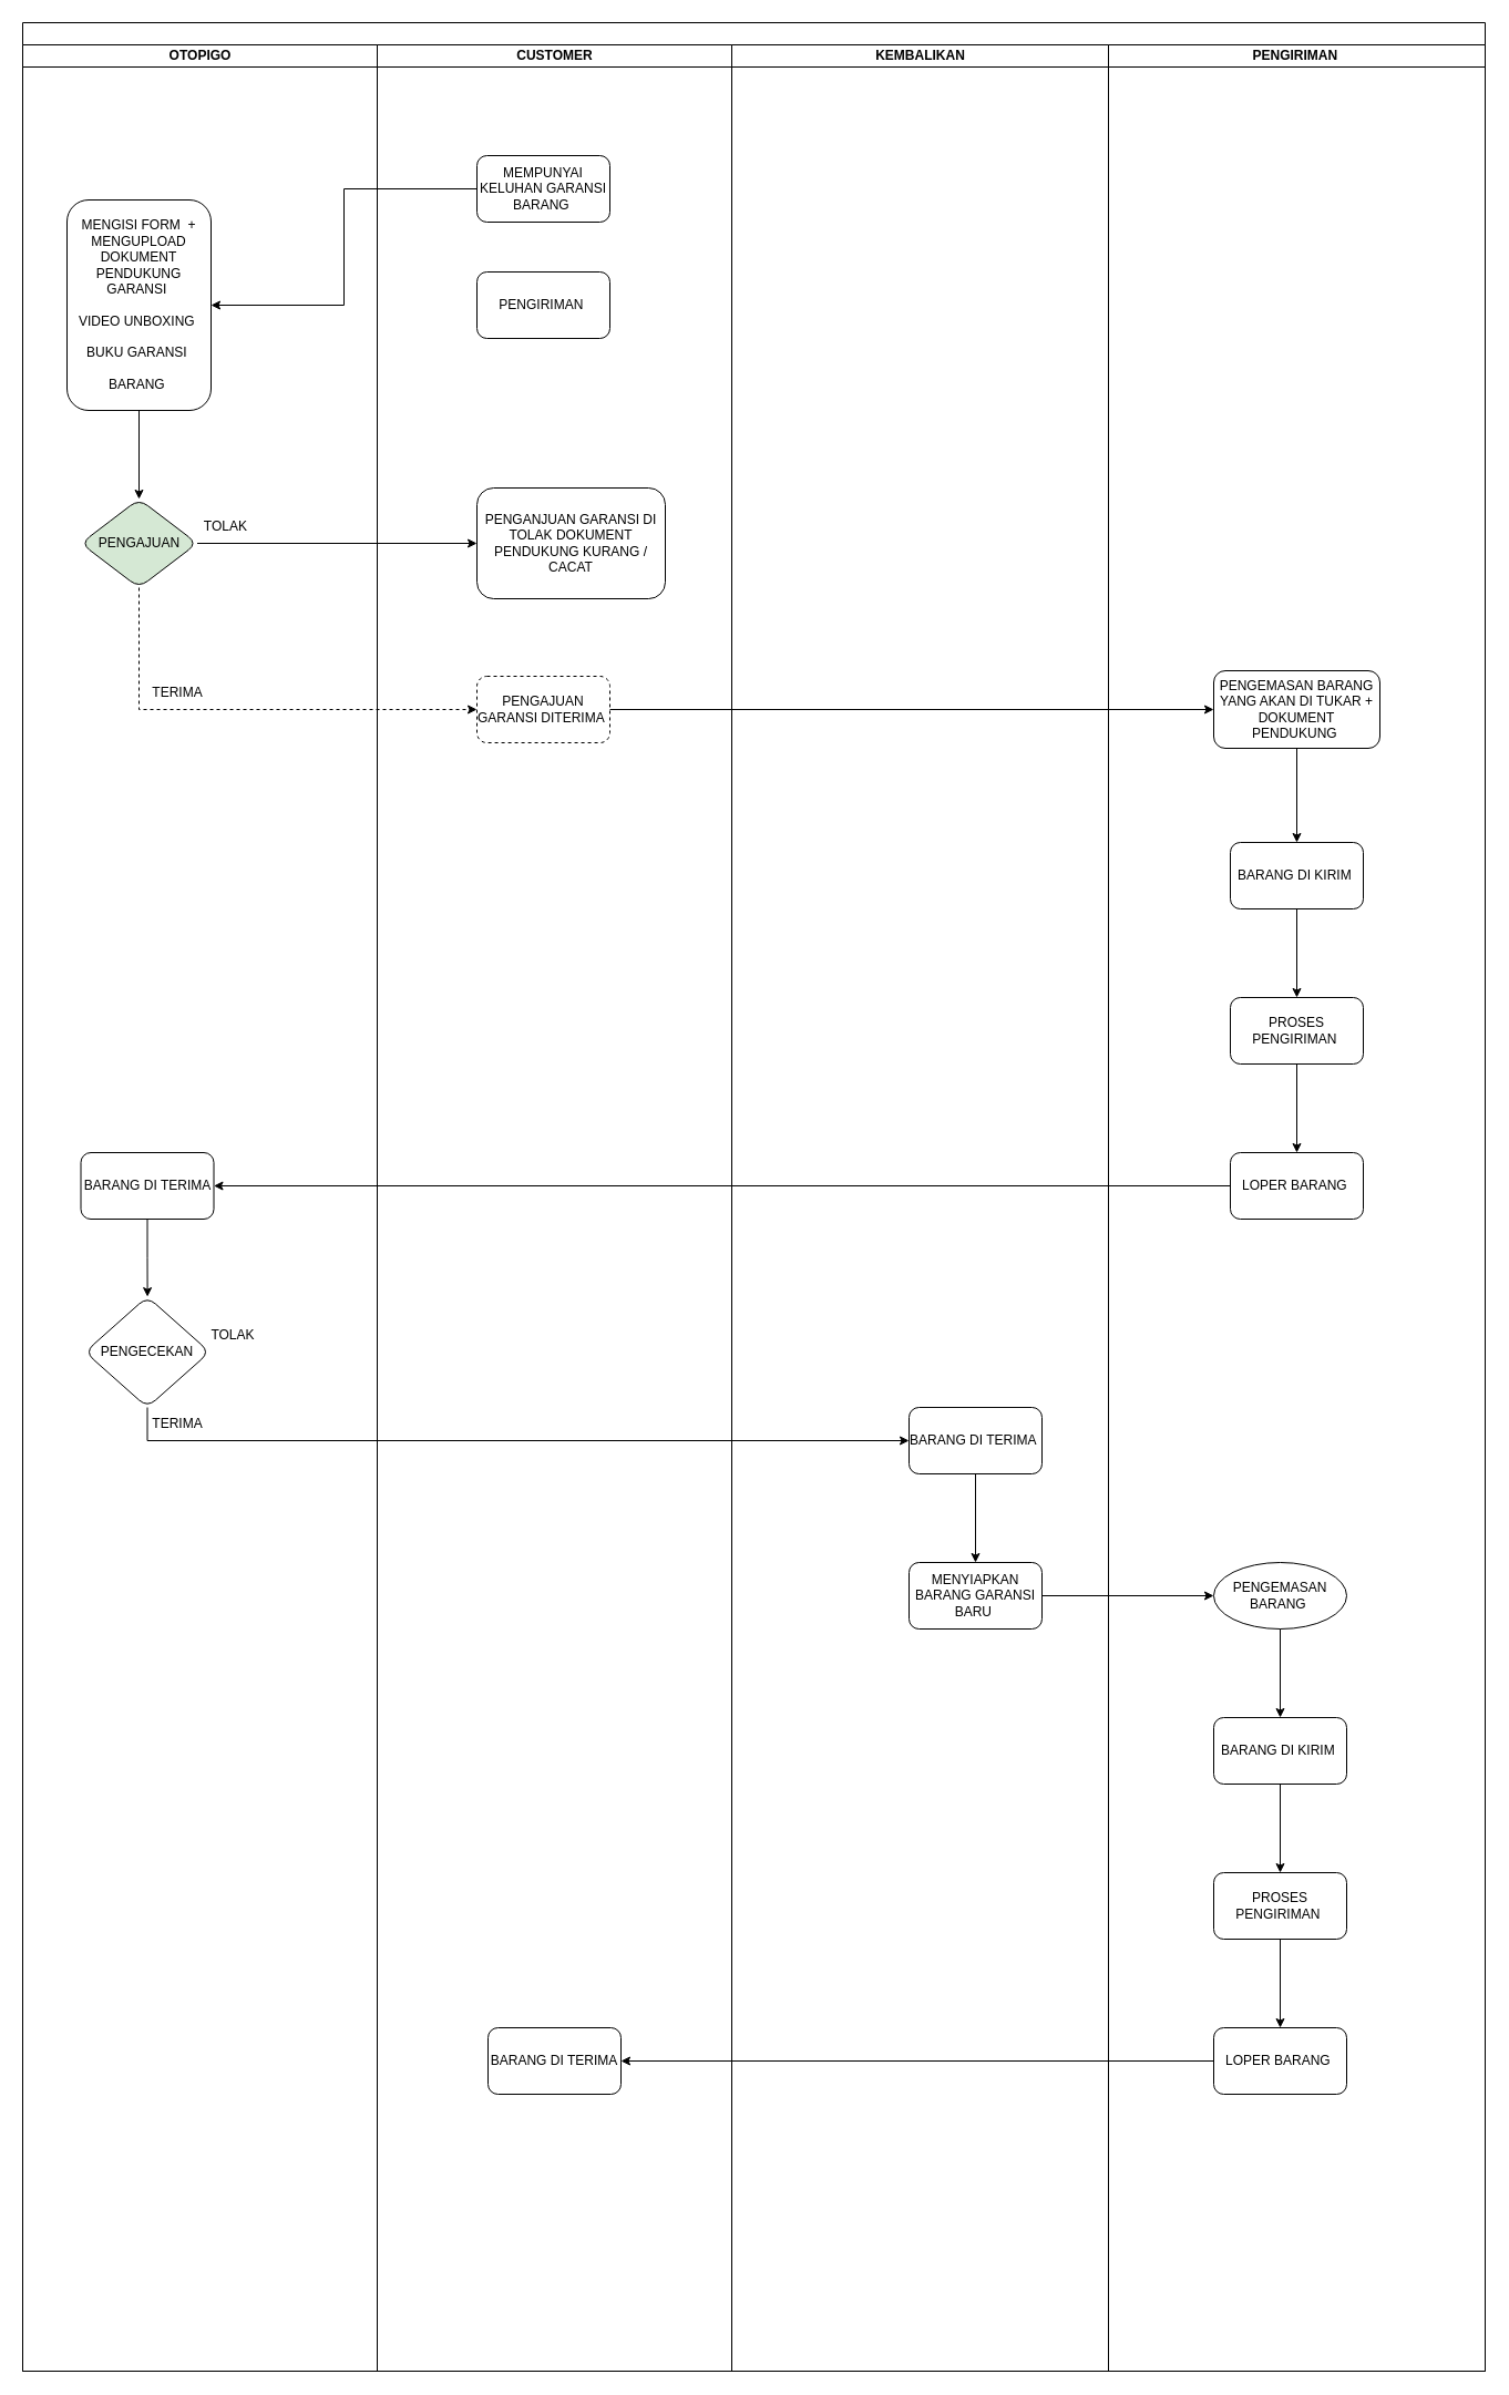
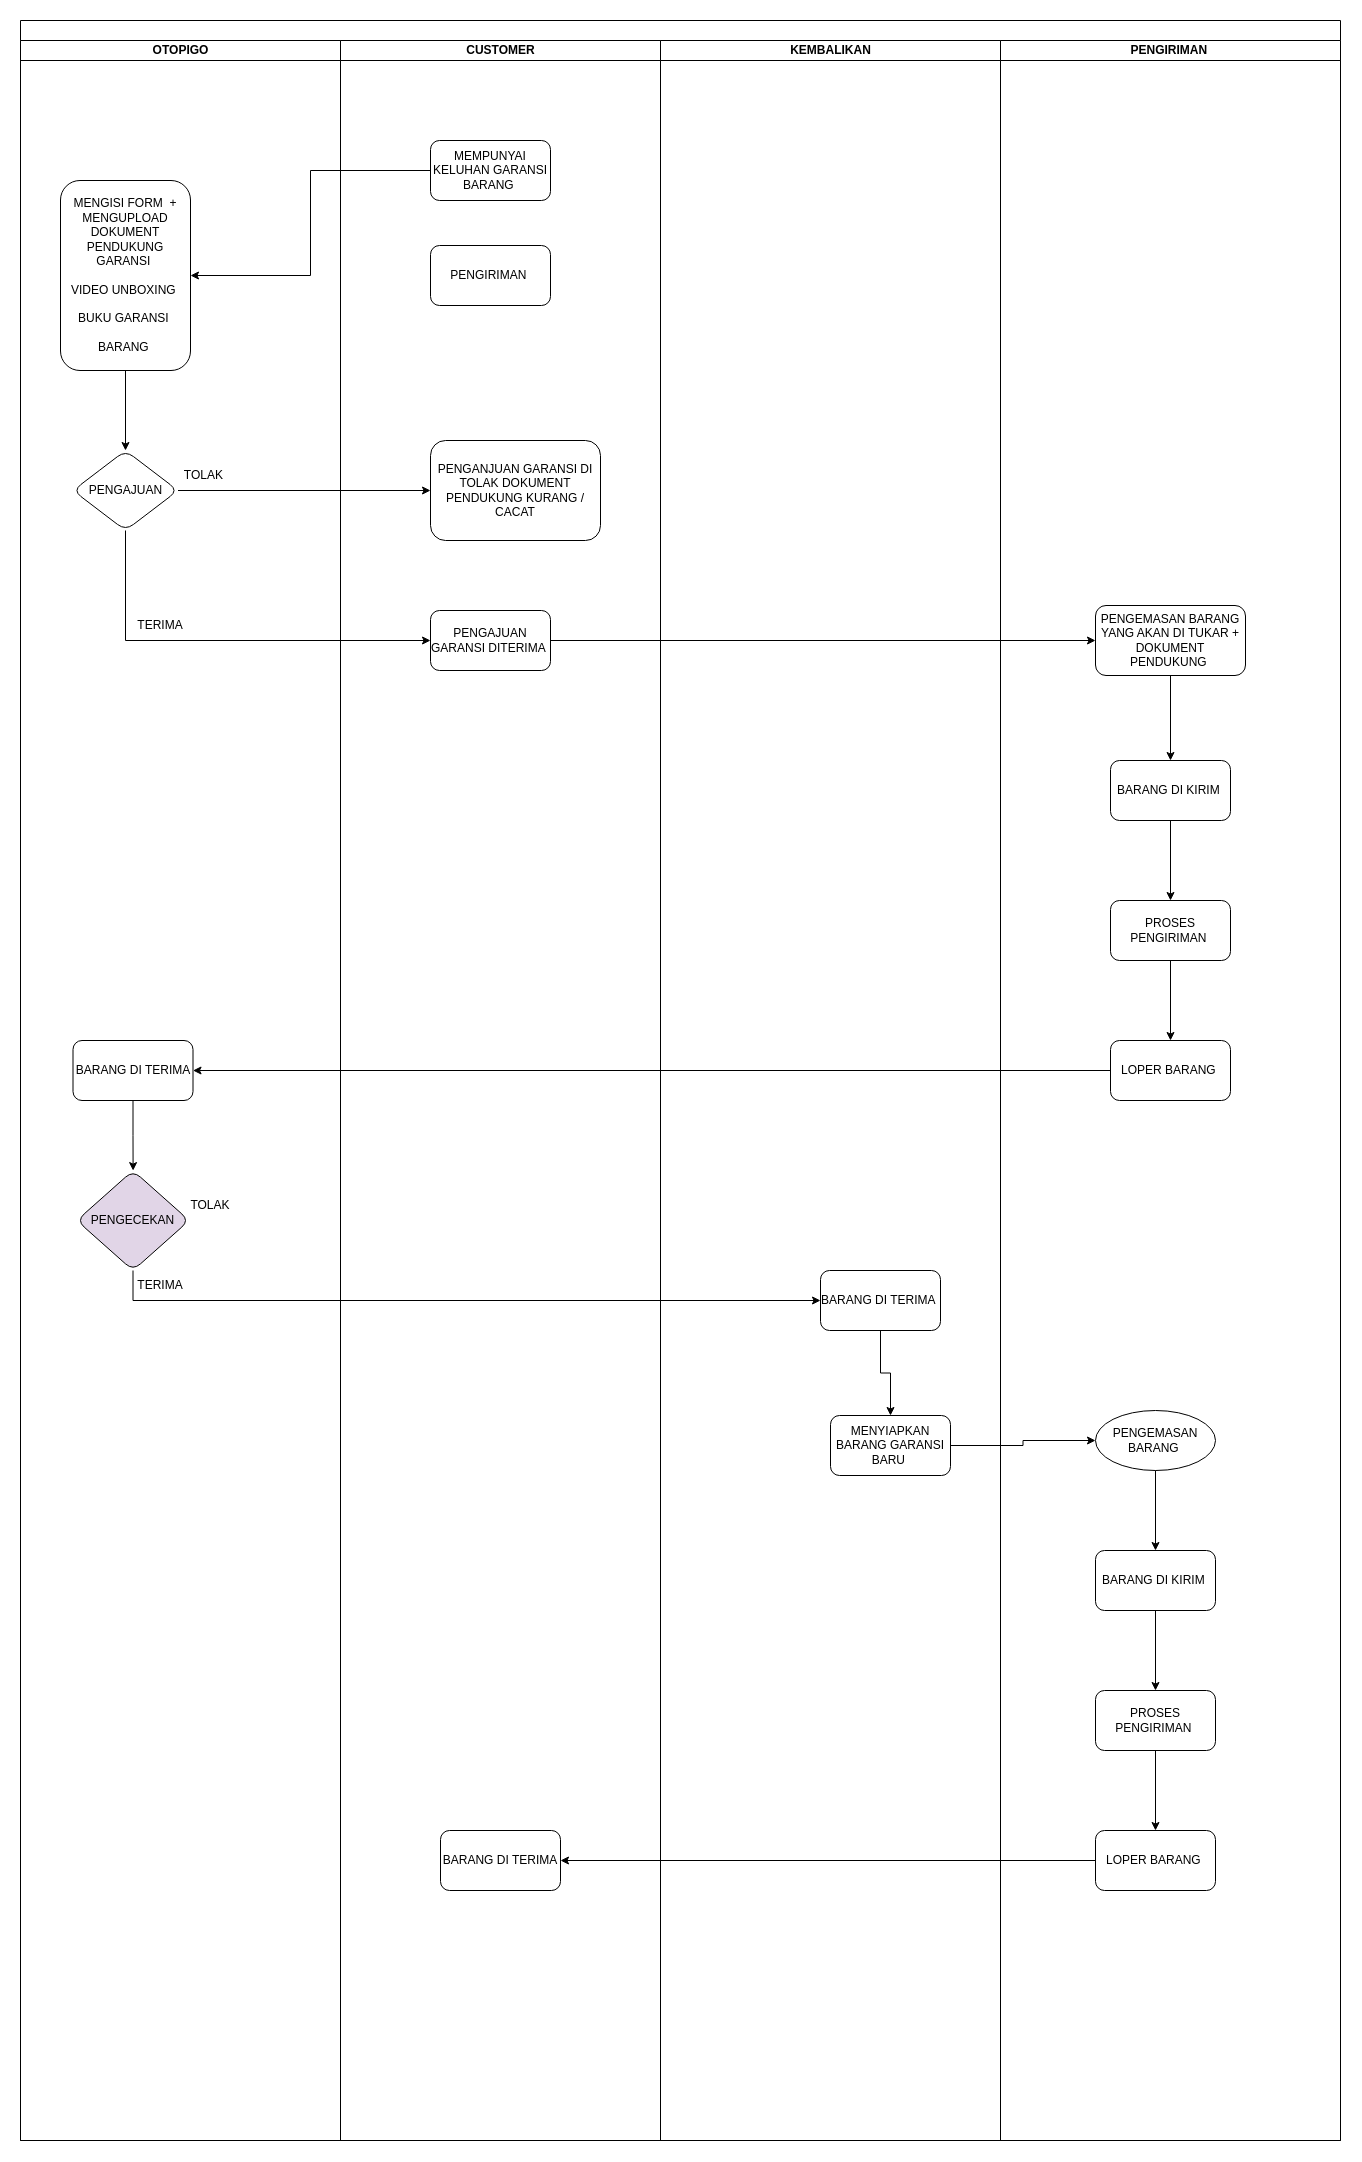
- <mxCell id="5" value="PENGAJUAN" style="rhombus;whiteSpace=wrap;html=1;rounded=1;fillColor=#d5e8d4;" vertex="1" parent="3"><mxGeometry x="52.5" y="410" width="105" height="80" as="geometry" /></mxCell>
+ <mxCell id="5" value="PENGAJUAN" style="rhombus;whiteSpace=wrap;html=1;rounded=1;" vertex="1" parent="3"><mxGeometry x="52.5" y="410" width="105" height="80" as="geometry" /></mxCell>
- <mxCell id="27" style="edgeStyle=orthogonalEdgeStyle;rounded=0;orthogonalLoop=1;jettySize=auto;html=1;exitX=0.5;exitY=1;exitDx=0;exitDy=0;entryX=0;entryY=0.5;entryDx=0;entryDy=0;dashed=1;" edge="1" parent="2" source="5" target="18"><mxGeometry relative="1" as="geometry" /></mxCell>
+ <mxCell id="27" style="edgeStyle=orthogonalEdgeStyle;rounded=0;orthogonalLoop=1;jettySize=auto;html=1;exitX=0.5;exitY=1;exitDx=0;exitDy=0;entryX=0;entryY=0.5;entryDx=0;entryDy=0;" edge="1" parent="2" source="5" target="18"><mxGeometry relative="1" as="geometry" /></mxCell>
- <mxCell id="18" value="PENGAJUAN GARANSI DITERIMA&amp;nbsp;" style="rounded=1;whiteSpace=wrap;html=1;dashed=1;" vertex="1" parent="14"><mxGeometry x="90" y="570" width="120" height="60" as="geometry" /></mxCell>
+ <mxCell id="18" value="PENGAJUAN GARANSI DITERIMA&amp;nbsp;" style="rounded=1;whiteSpace=wrap;html=1;" vertex="1" parent="14"><mxGeometry x="90" y="570" width="120" height="60" as="geometry" /></mxCell>
- <mxCell id="10" value="PENGECEKAN" style="rhombus;whiteSpace=wrap;html=1;rounded=1;" vertex="1" parent="3"><mxGeometry x="56.25" y="1130" width="112.5" height="100" as="geometry" /></mxCell>
+ <mxCell id="10" value="PENGECEKAN" style="rhombus;whiteSpace=wrap;html=1;rounded=1;fillColor=#e1d5e7;" vertex="1" parent="3"><mxGeometry x="56.25" y="1130" width="112.5" height="100" as="geometry" /></mxCell>
- <mxCell id="38" value="MENYIAPKAN BARANG GARANSI BARU&amp;nbsp;" style="whiteSpace=wrap;html=1;rounded=1;" vertex="1" parent="1"><mxGeometry x="820" y="1410" width="120" height="60" as="geometry" /></mxCell>
+ <mxCell id="38" value="MENYIAPKAN BARANG GARANSI BARU&amp;nbsp;" style="whiteSpace=wrap;html=1;rounded=1;" vertex="1" parent="1"><mxGeometry x="830" y="1415" width="120" height="60" as="geometry" /></mxCell>
